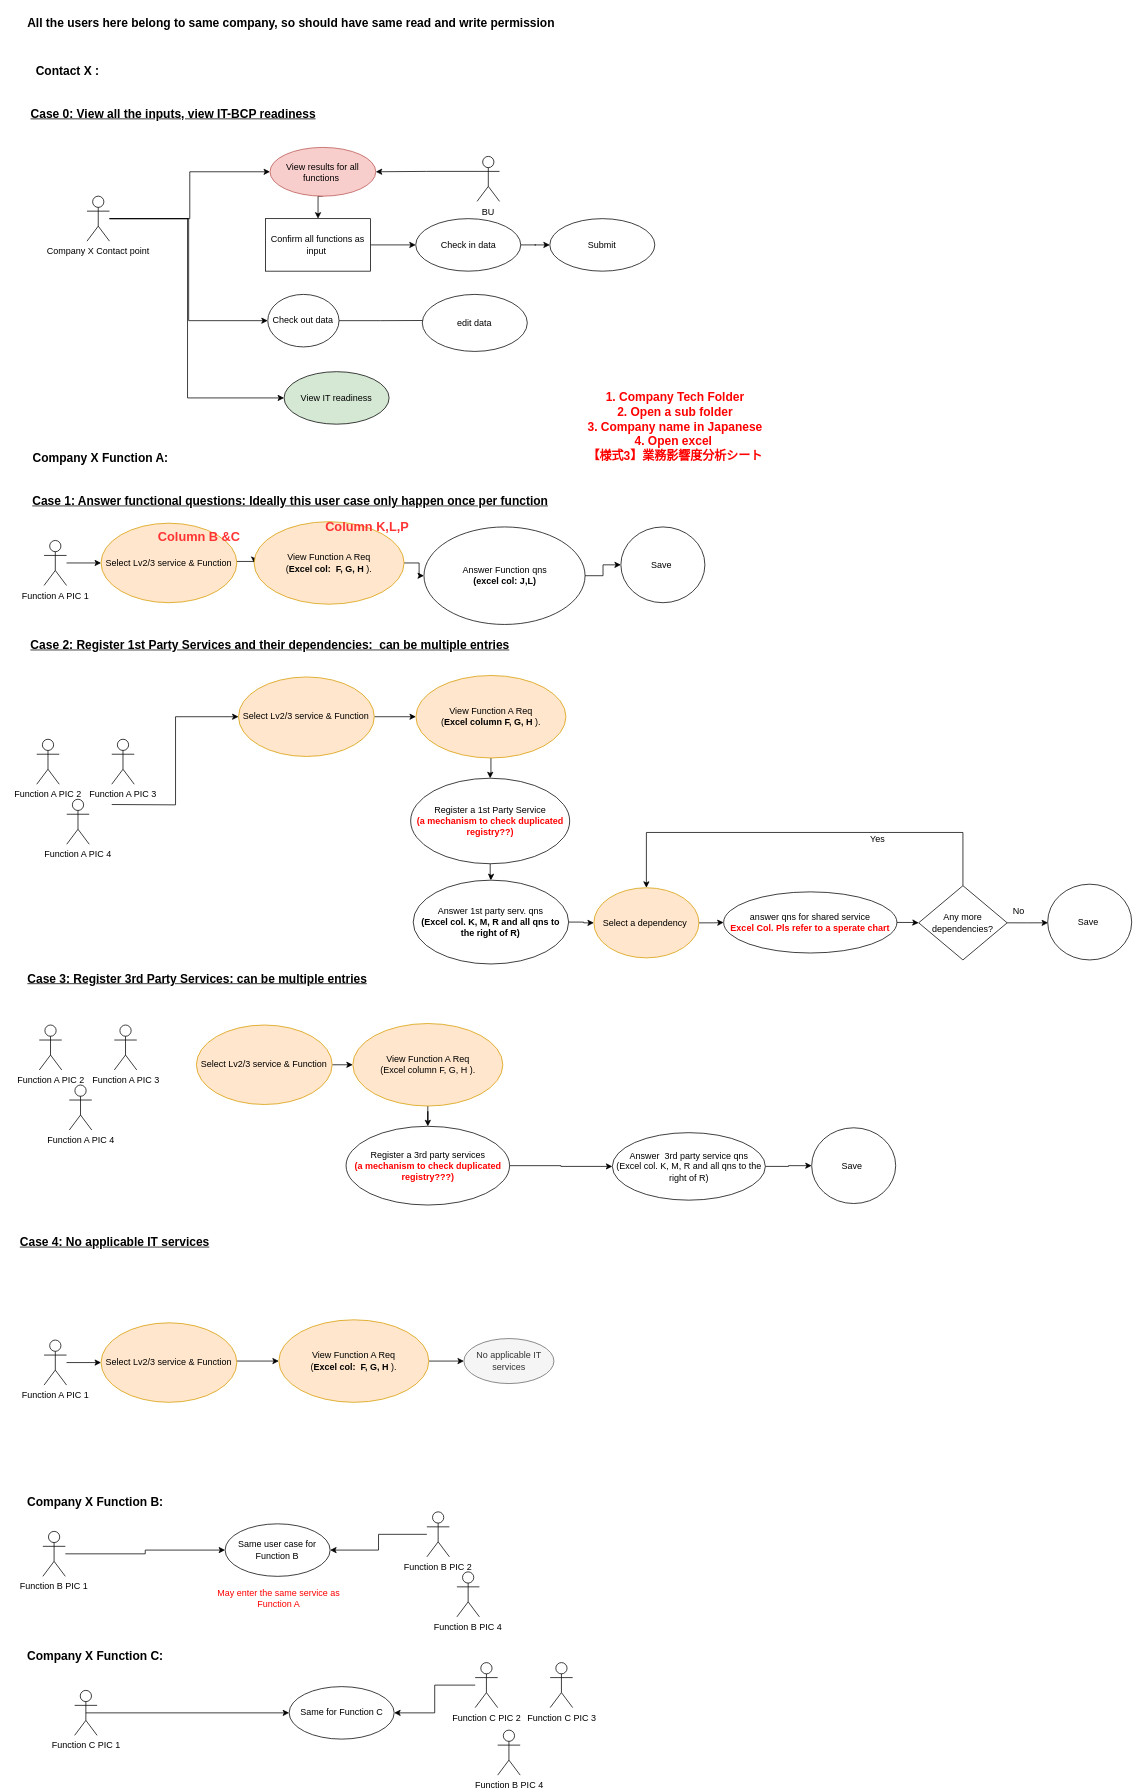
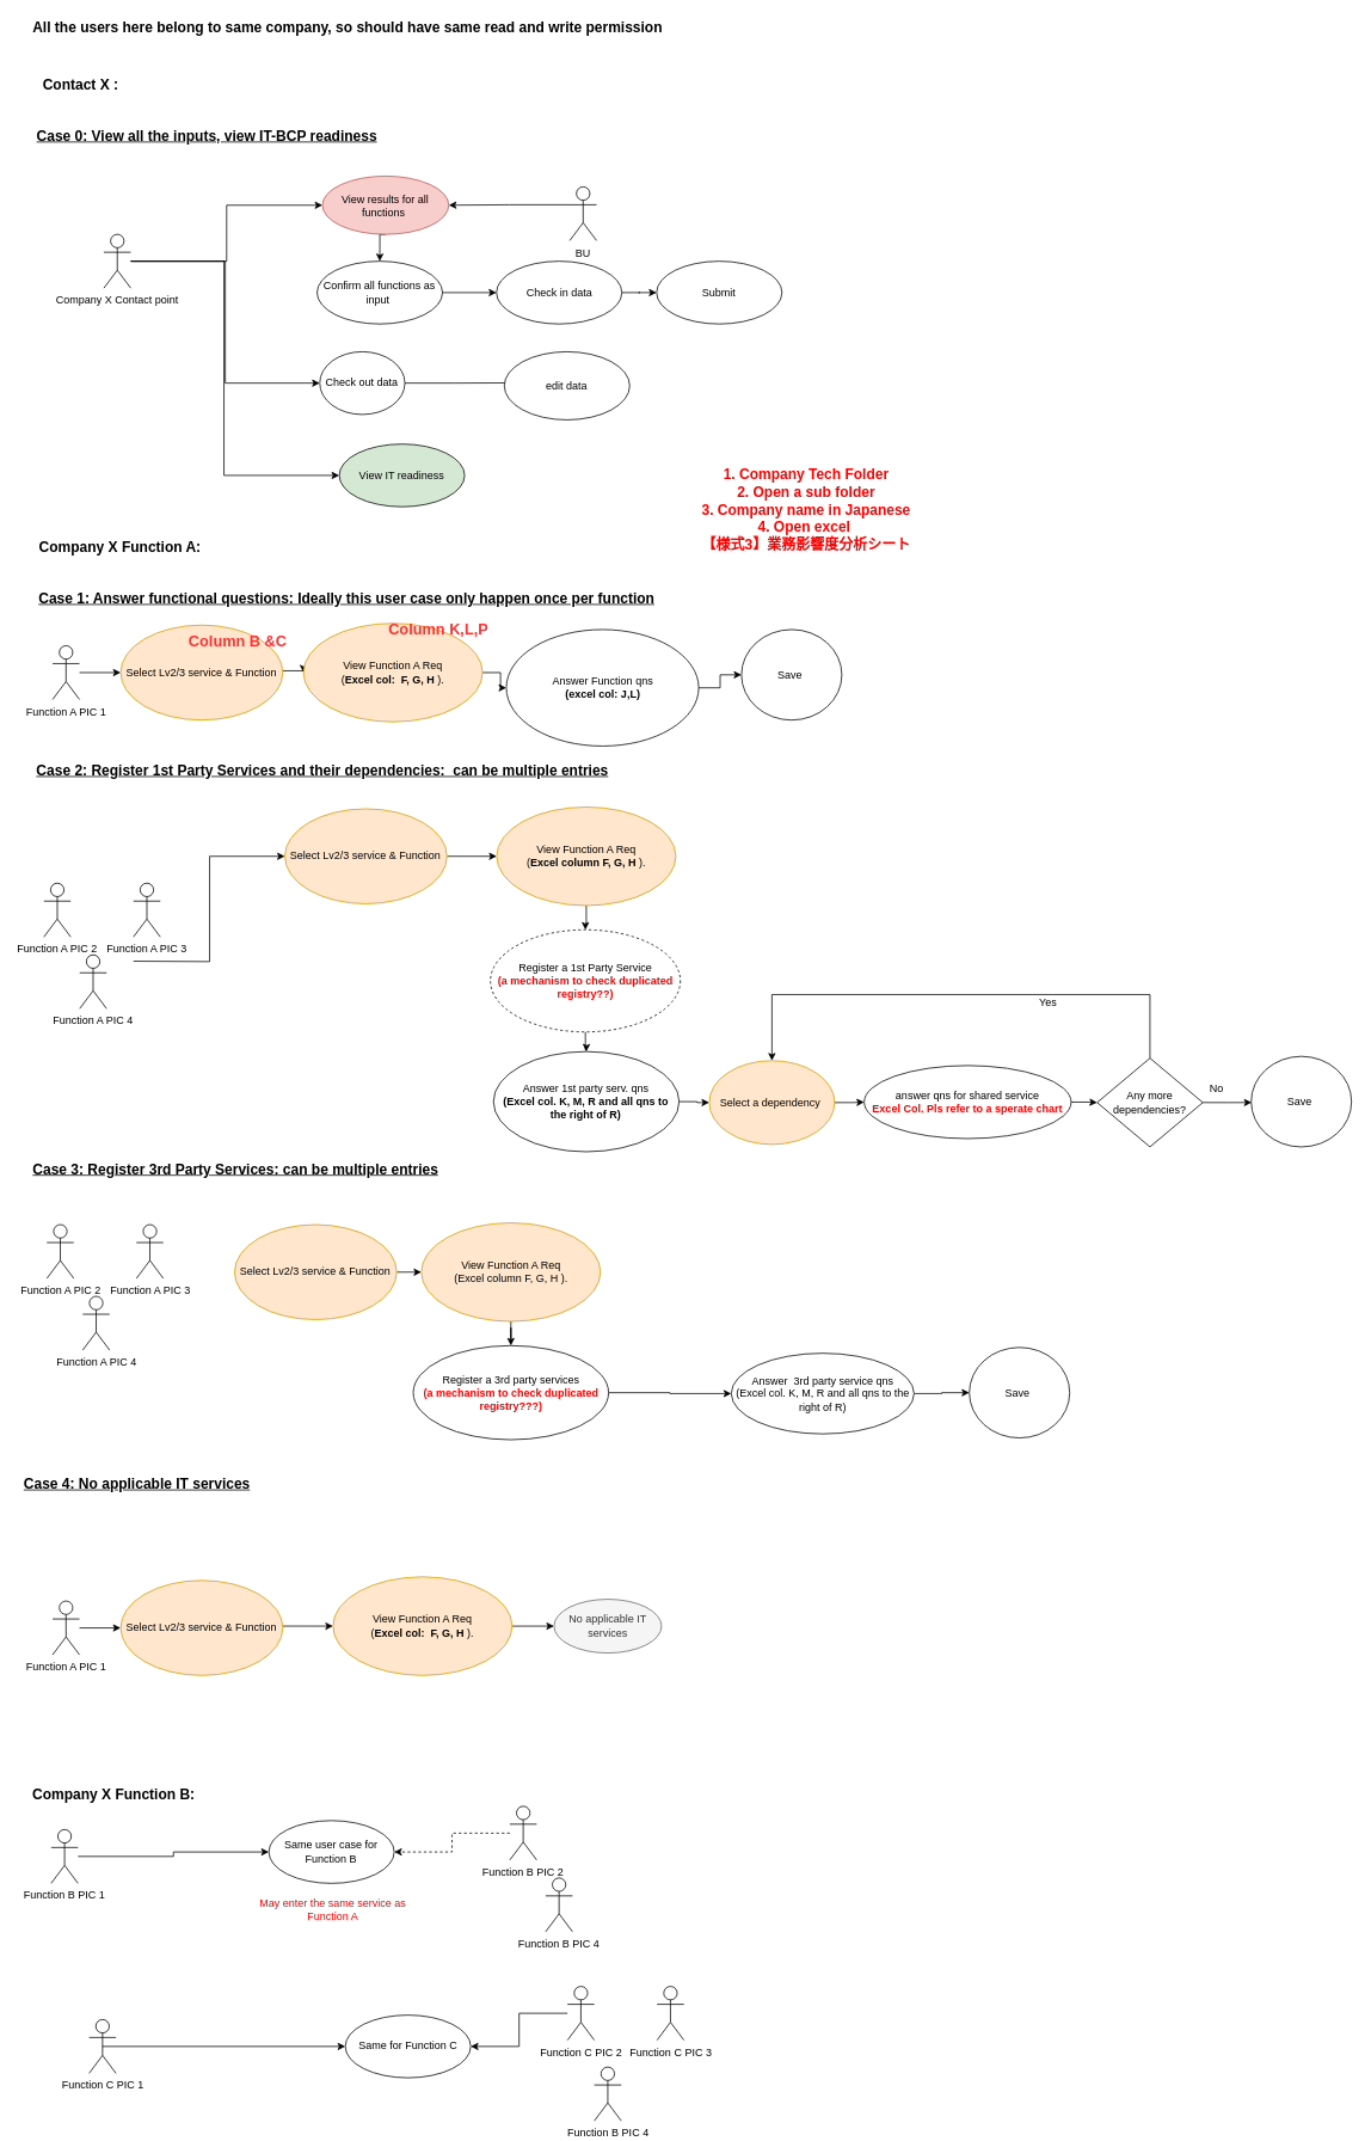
- <mxCell id="42" value="Confirm all functions as input&amp;nbsp;" style="whiteSpace=wrap;html=1;rounded=0;" parent="1" vertex="1"><mxGeometry x="353.25" y="291" width="140" height="70" as="geometry" /></mxCell>
+ <mxCell id="42" value="Confirm all functions as input&amp;nbsp;" style="ellipse;whiteSpace=wrap;html=1;" parent="1" vertex="1"><mxGeometry x="353.25" y="291" width="140" height="70" as="geometry" /></mxCell>
- <mxCell id="24" value="Register a 1st Party Service&lt;br&gt;&lt;font color=&quot;#ff0000&quot;&gt;&lt;b&gt;(a mechanism to check duplicated registry??)&lt;/b&gt;&lt;/font&gt;" style="ellipse;whiteSpace=wrap;html=1;" parent="1" vertex="1"><mxGeometry x="546.75" y="1037" width="212" height="114" as="geometry" /></mxCell>
+ <mxCell id="24" value="Register a 1st Party Service&lt;br&gt;&lt;font color=&quot;#ff0000&quot;&gt;&lt;b&gt;(a mechanism to check duplicated registry??)&lt;/b&gt;&lt;/font&gt;" style="ellipse;whiteSpace=wrap;html=1;dashed=1;" parent="1" vertex="1"><mxGeometry x="546.75" y="1037" width="212" height="114" as="geometry" /></mxCell>
- <mxCell id="7" style="edgeStyle=orthogonalEdgeStyle;rounded=0;orthogonalLoop=1;jettySize=auto;html=1;entryX=1;entryY=0.5;entryDx=0;entryDy=0;" parent="1" source="8" target="53" edge="1"><mxGeometry relative="1" as="geometry" /></mxCell>
+ <mxCell id="7" style="edgeStyle=orthogonalEdgeStyle;rounded=0;orthogonalLoop=1;jettySize=auto;html=1;entryX=1;entryY=0.5;entryDx=0;entryDy=0;dashed=1;" parent="1" source="8" target="53" edge="1"><mxGeometry relative="1" as="geometry" /></mxCell>
- <mxCell id="82" value="&lt;b&gt;&lt;font style=&quot;font-size: 16px&quot;&gt;Company X Function C:&lt;/font&gt;&lt;/b&gt;" style="text;html=1;align=center;verticalAlign=middle;resizable=0;points=[];autosize=1;strokeColor=none;fillColor=none;" parent="1" vertex="1"><mxGeometry x="30.25" y="2197" width="191" height="19" as="geometry" /></mxCell>
